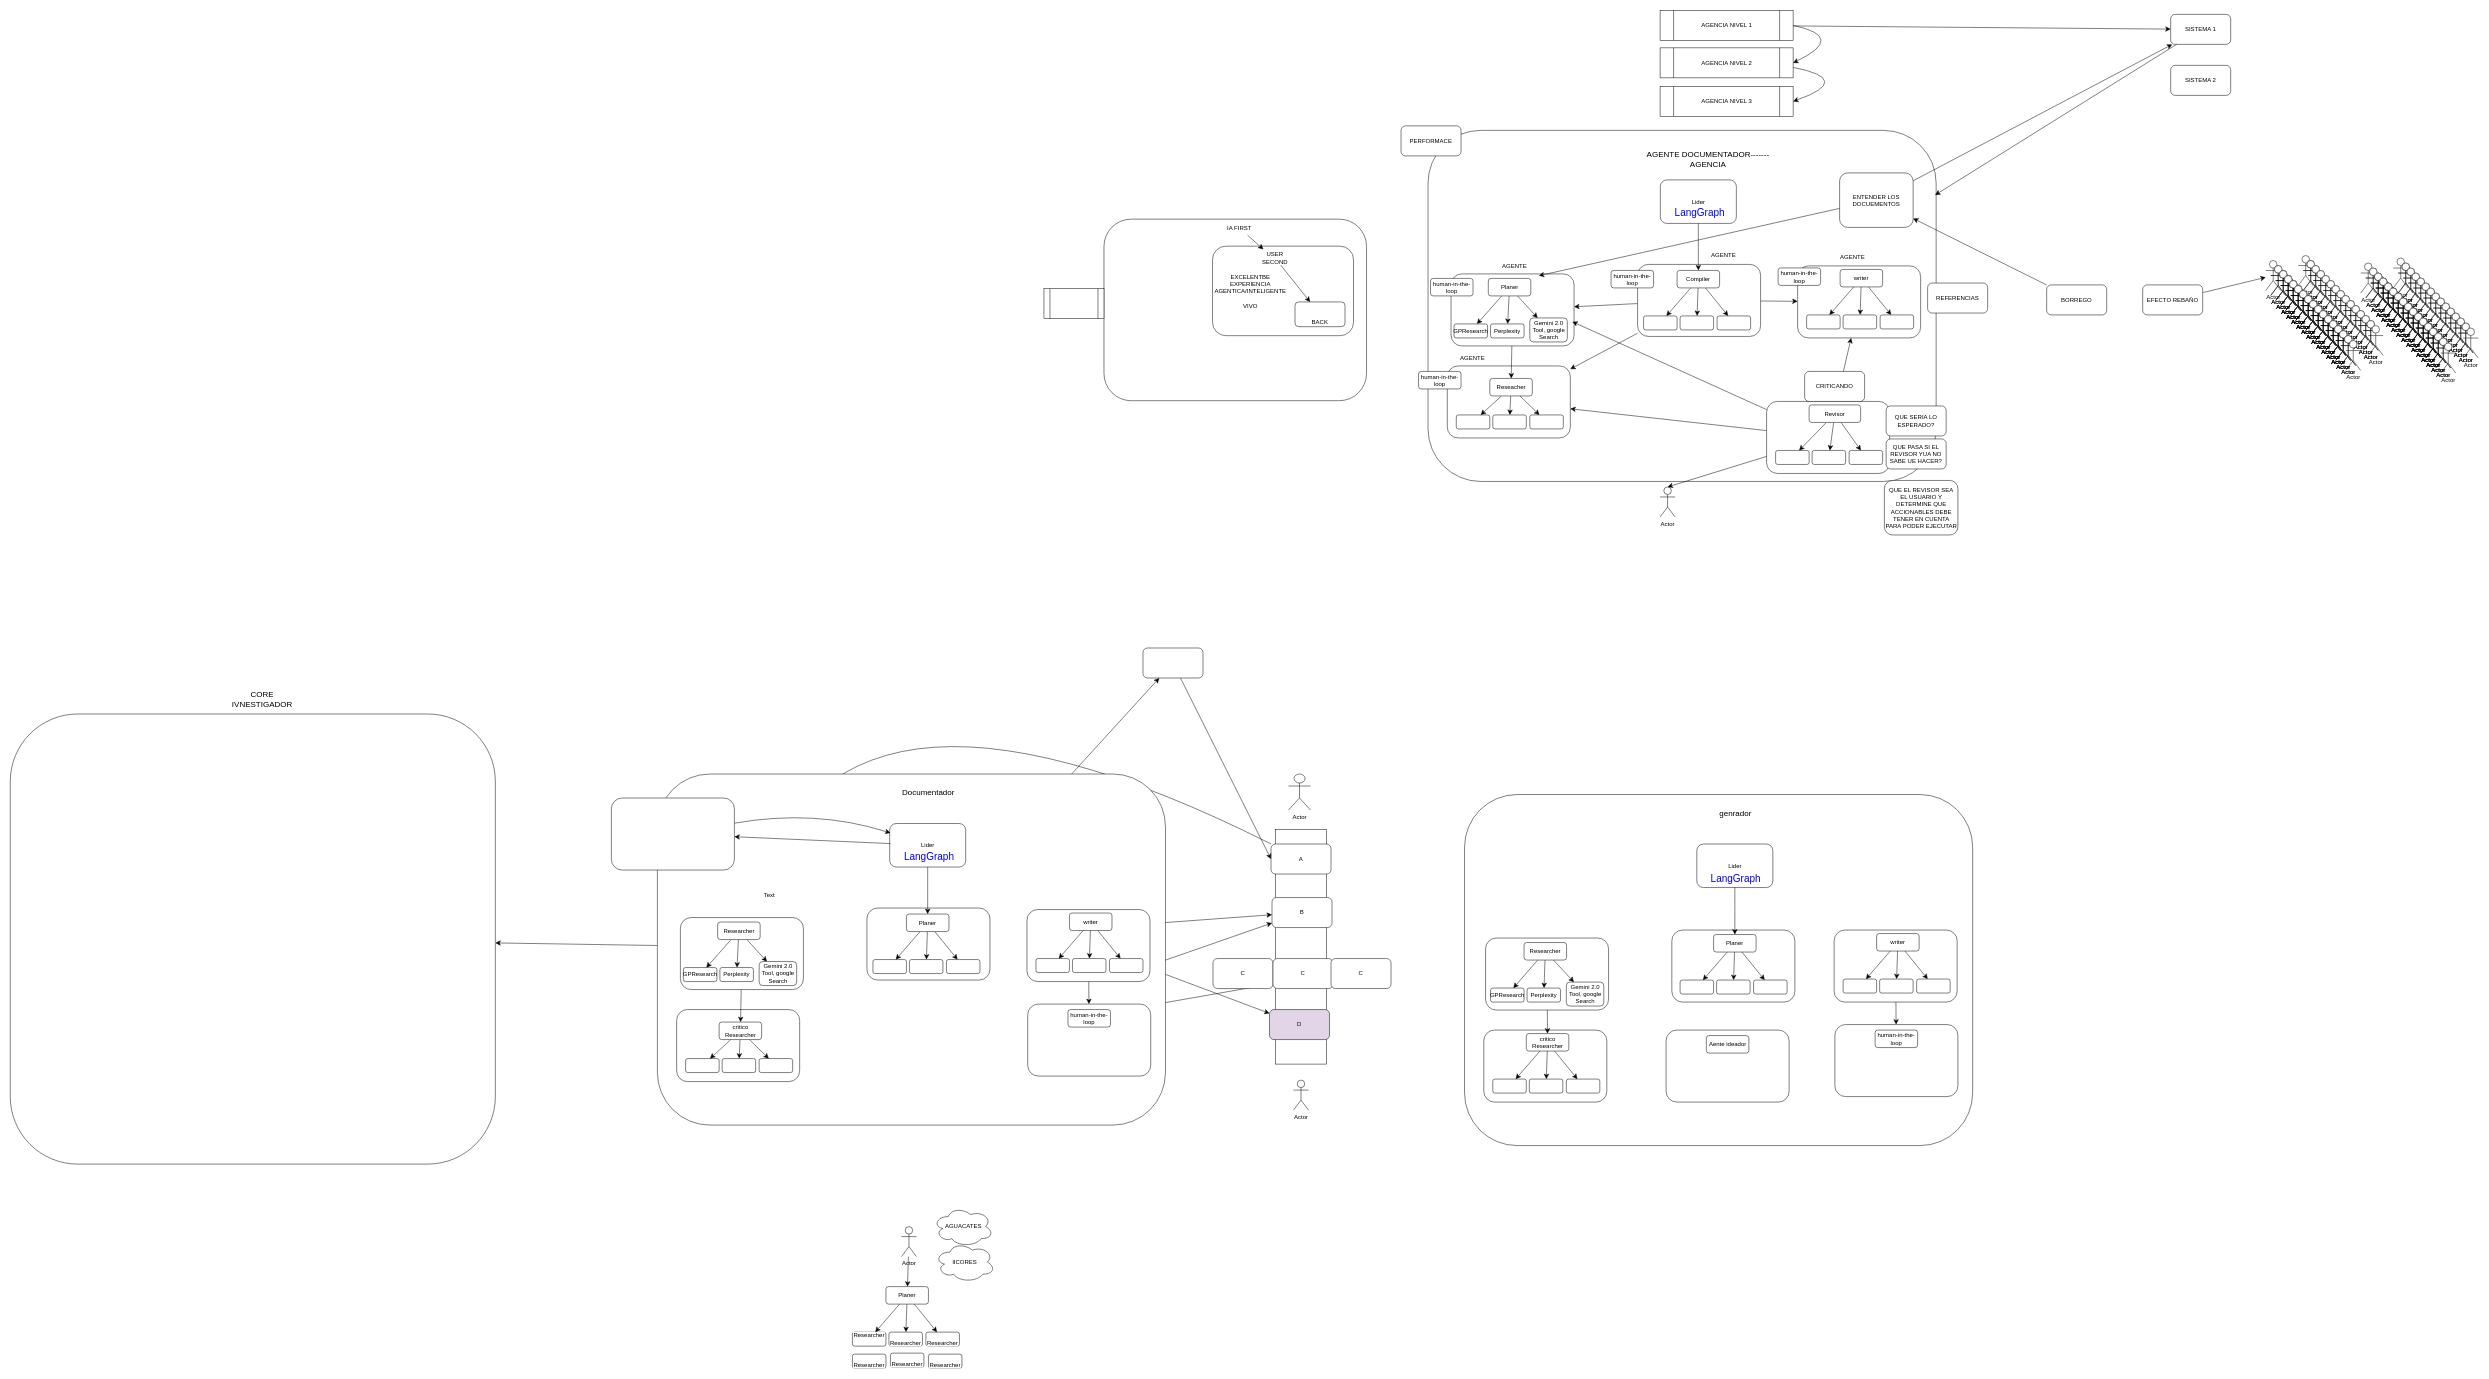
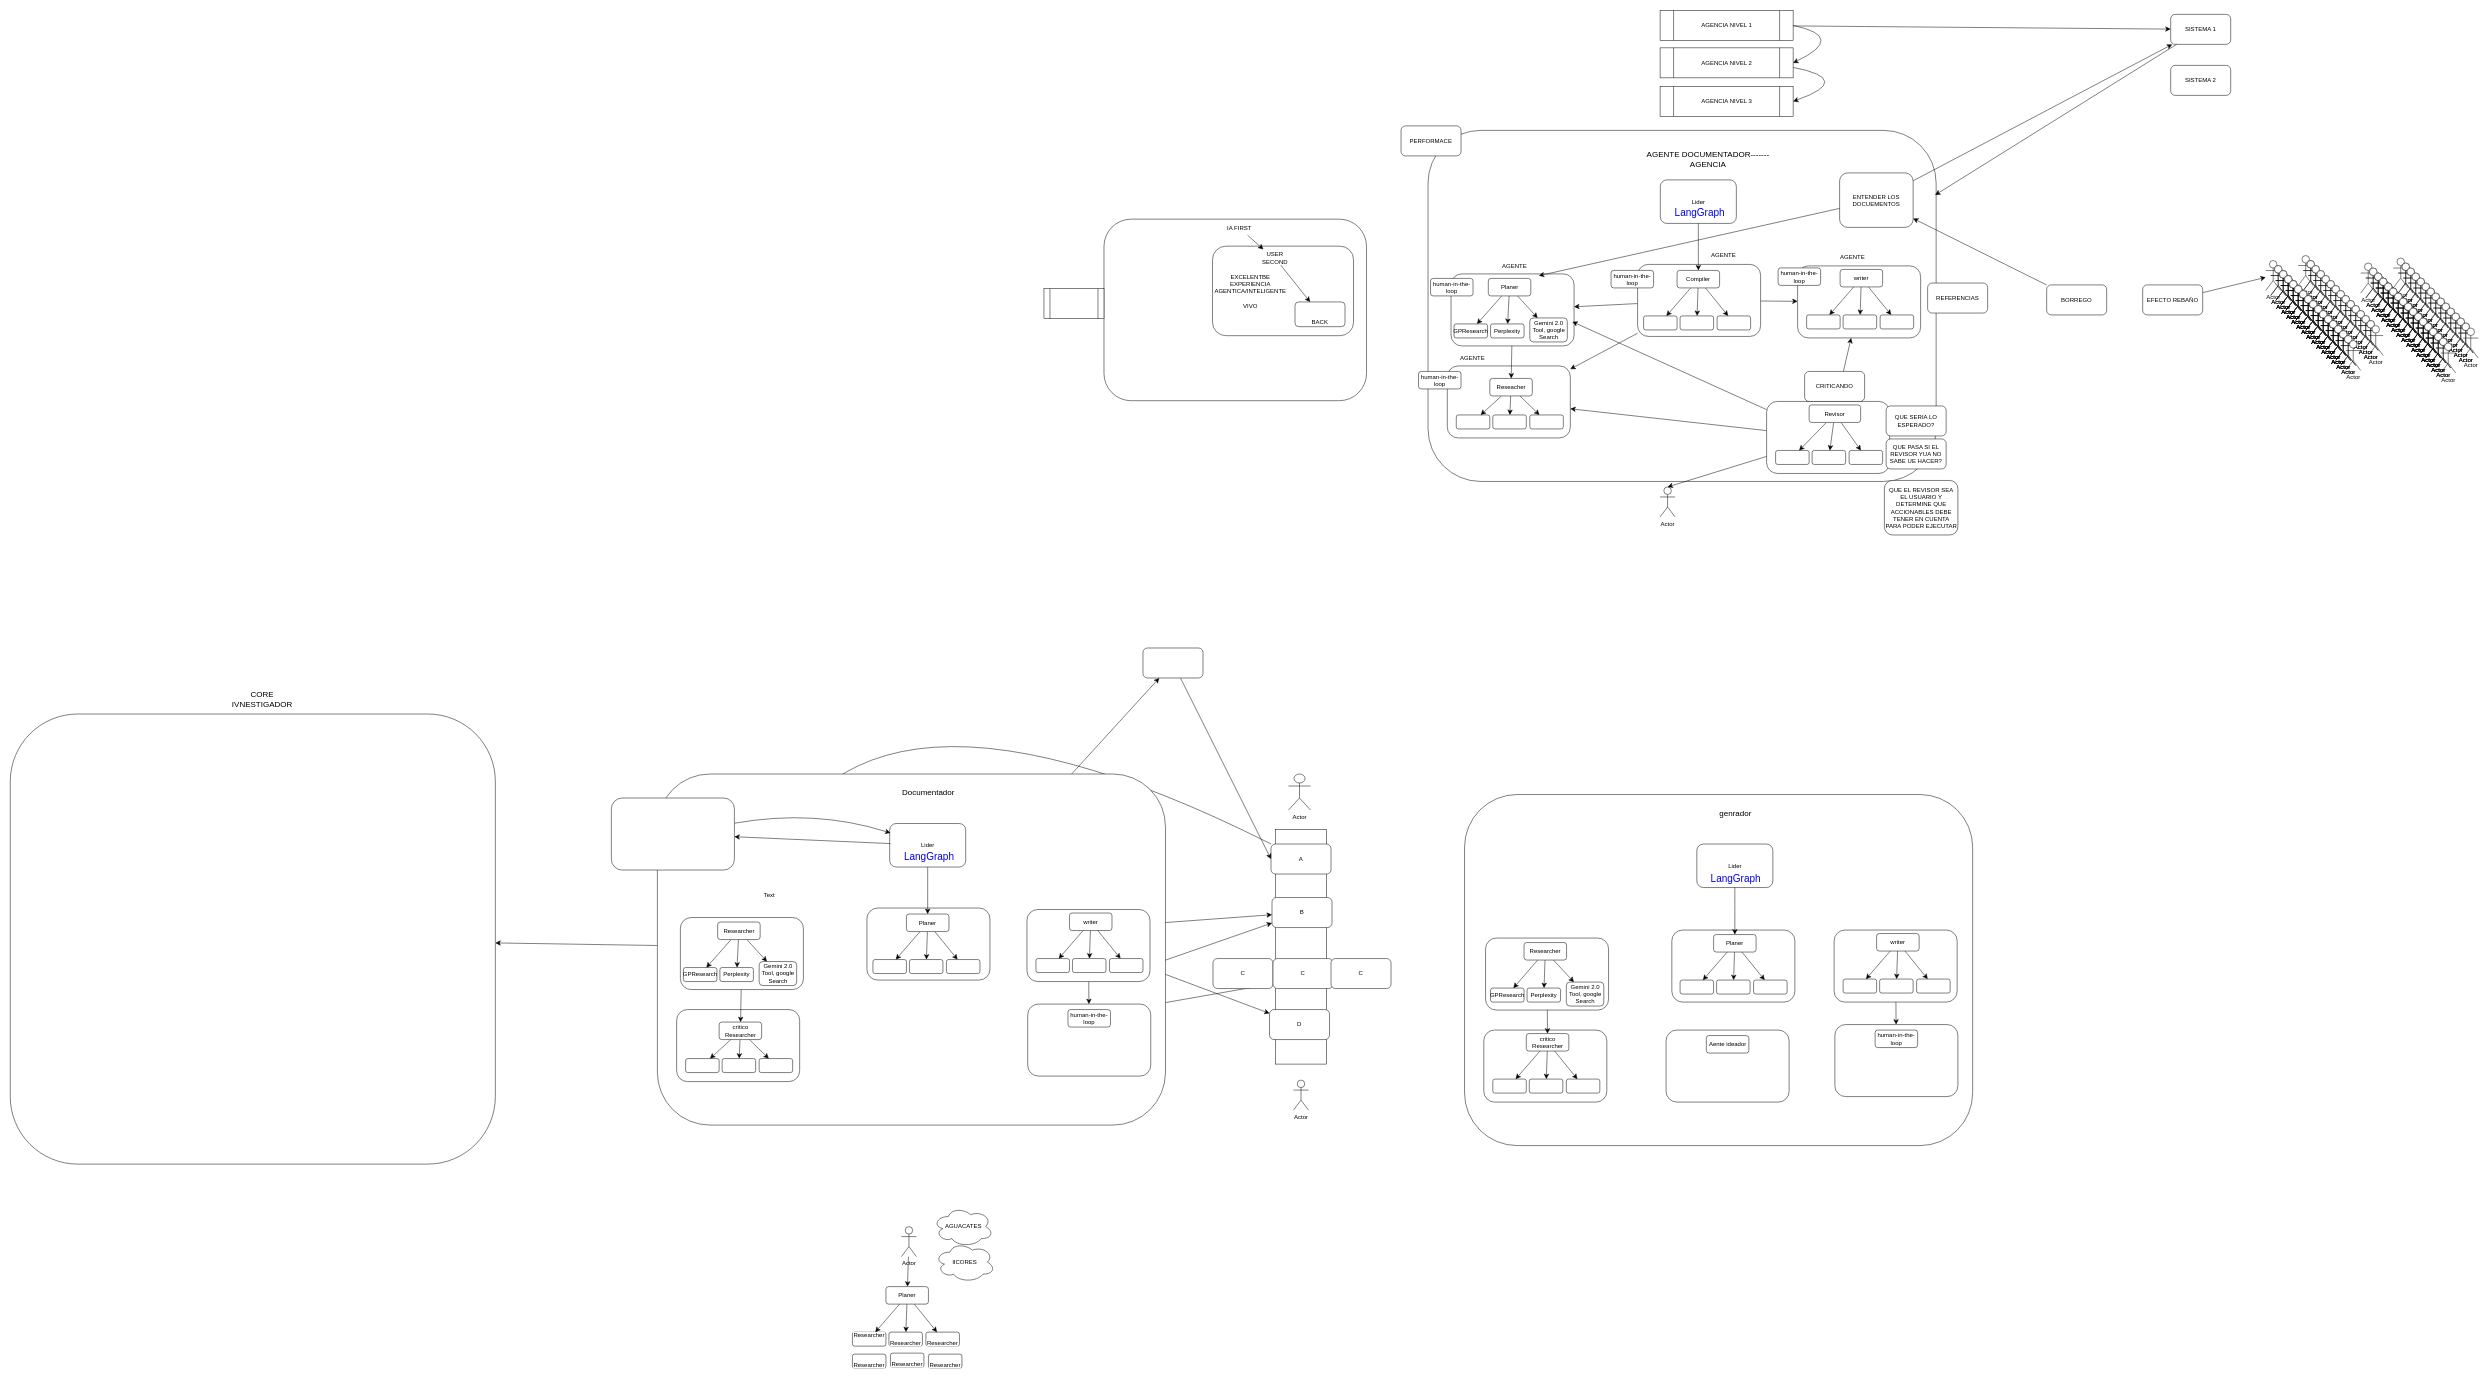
- <mxCell id="71" value="D" style="rounded=1;whiteSpace=wrap;html=1;fillColor=#e1d5e7;" parent="1" vertex="1"><mxGeometry x="2538" y="2018" width="120" height="60" as="geometry" /></mxCell>
+ <mxCell id="71" value="D" style="rounded=1;whiteSpace=wrap;html=1;" parent="1" vertex="1"><mxGeometry x="2538" y="2018" width="120" height="60" as="geometry" /></mxCell>
